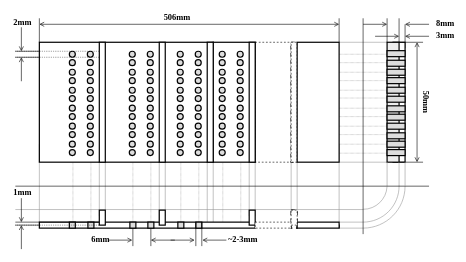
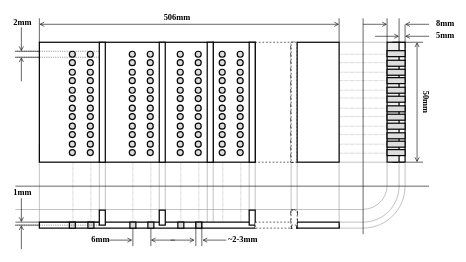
- <mxCell id="167" value="3mm" style="rounded=0;whiteSpace=wrap;html=1;fillColor=none;strokeWidth=2;fontStyle=1;fontFamily=Fira Code;fontSource=https%3A%2F%2Ffonts.googleapis.com%2Fcss%3Ffamily%3DFira%2BCode;fontSize=14;strokeColor=none;align=left;" parent="1" vertex="1"><mxGeometry x="725" y="50" width="30" height="20" as="geometry" /></mxCell>
+ <mxCell id="167" value="5mm" style="rounded=0;whiteSpace=wrap;html=1;fillColor=none;strokeWidth=2;fontStyle=1;fontFamily=Fira Code;fontSource=https%3A%2F%2Ffonts.googleapis.com%2Fcss%3Ffamily%3DFira%2BCode;fontSize=14;strokeColor=none;align=left;" parent="1" vertex="1"><mxGeometry x="725" y="50" width="30" height="20" as="geometry" /></mxCell>
